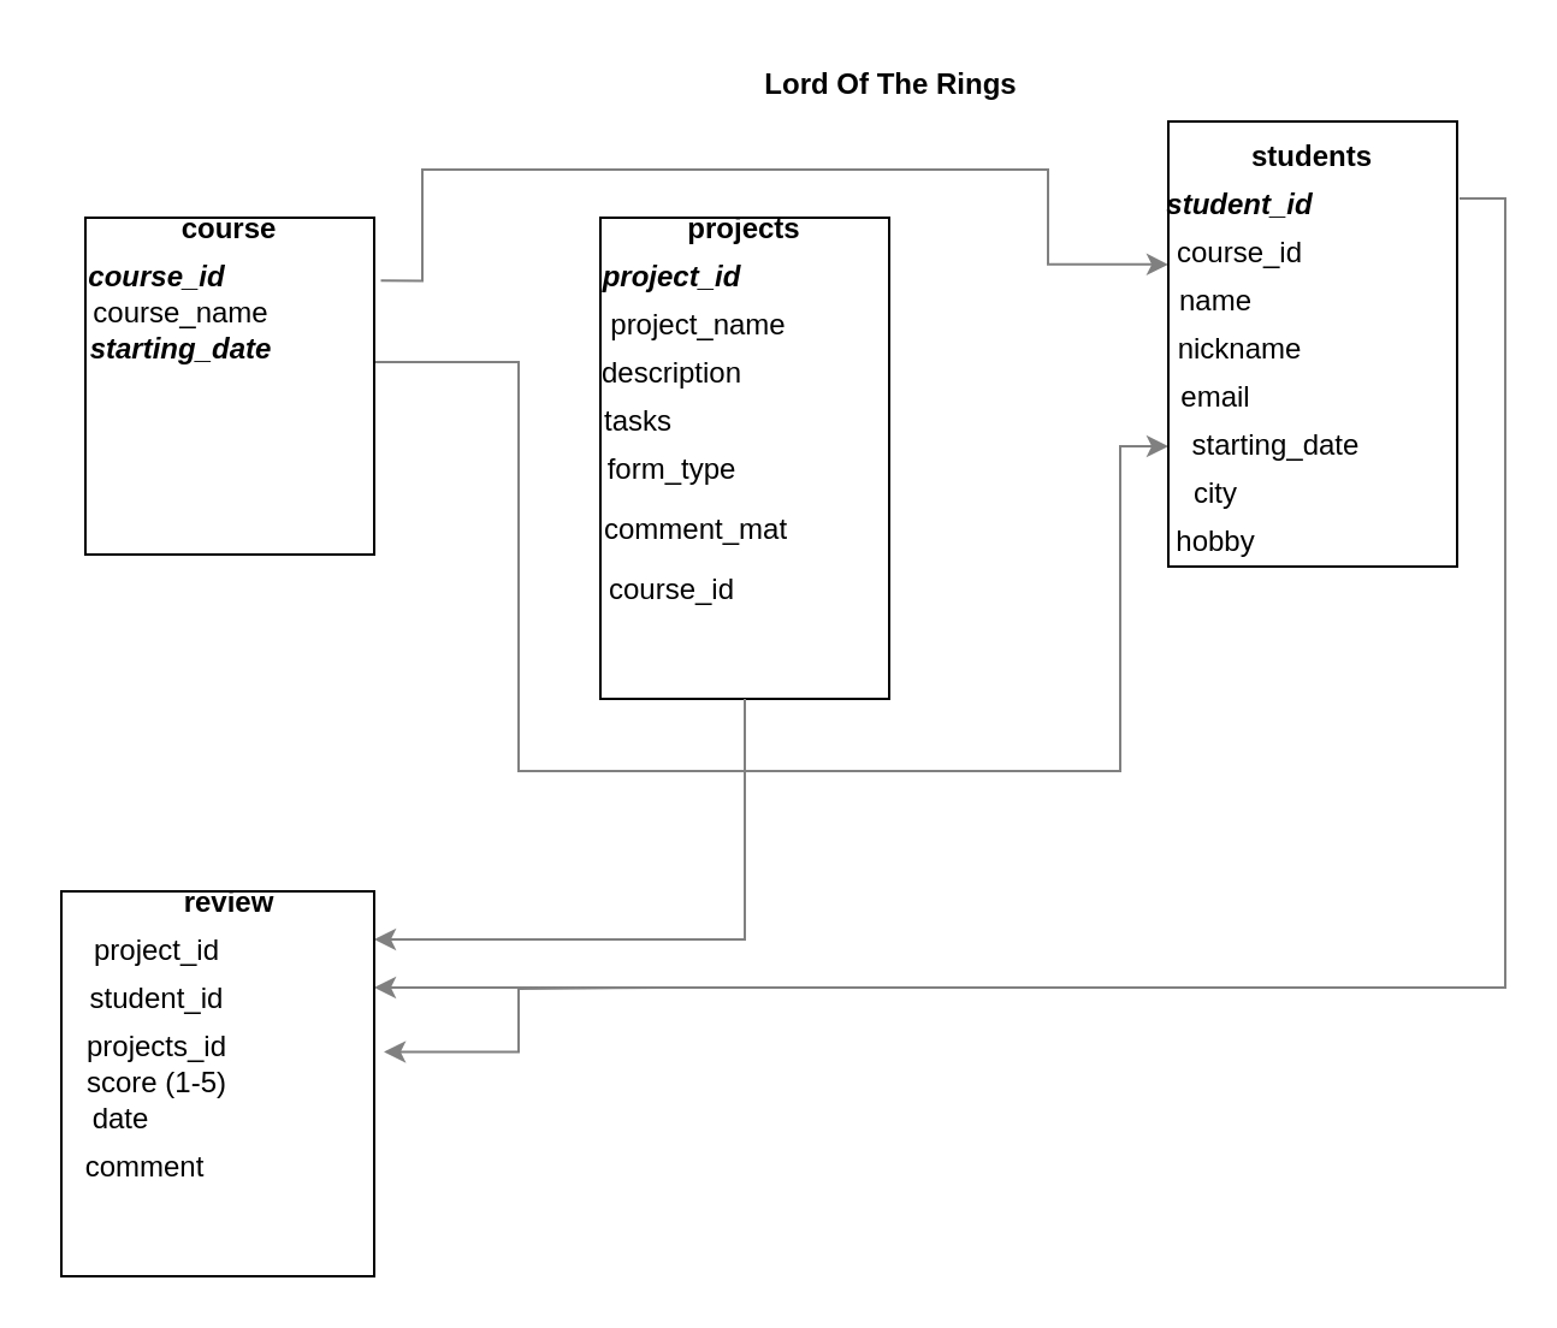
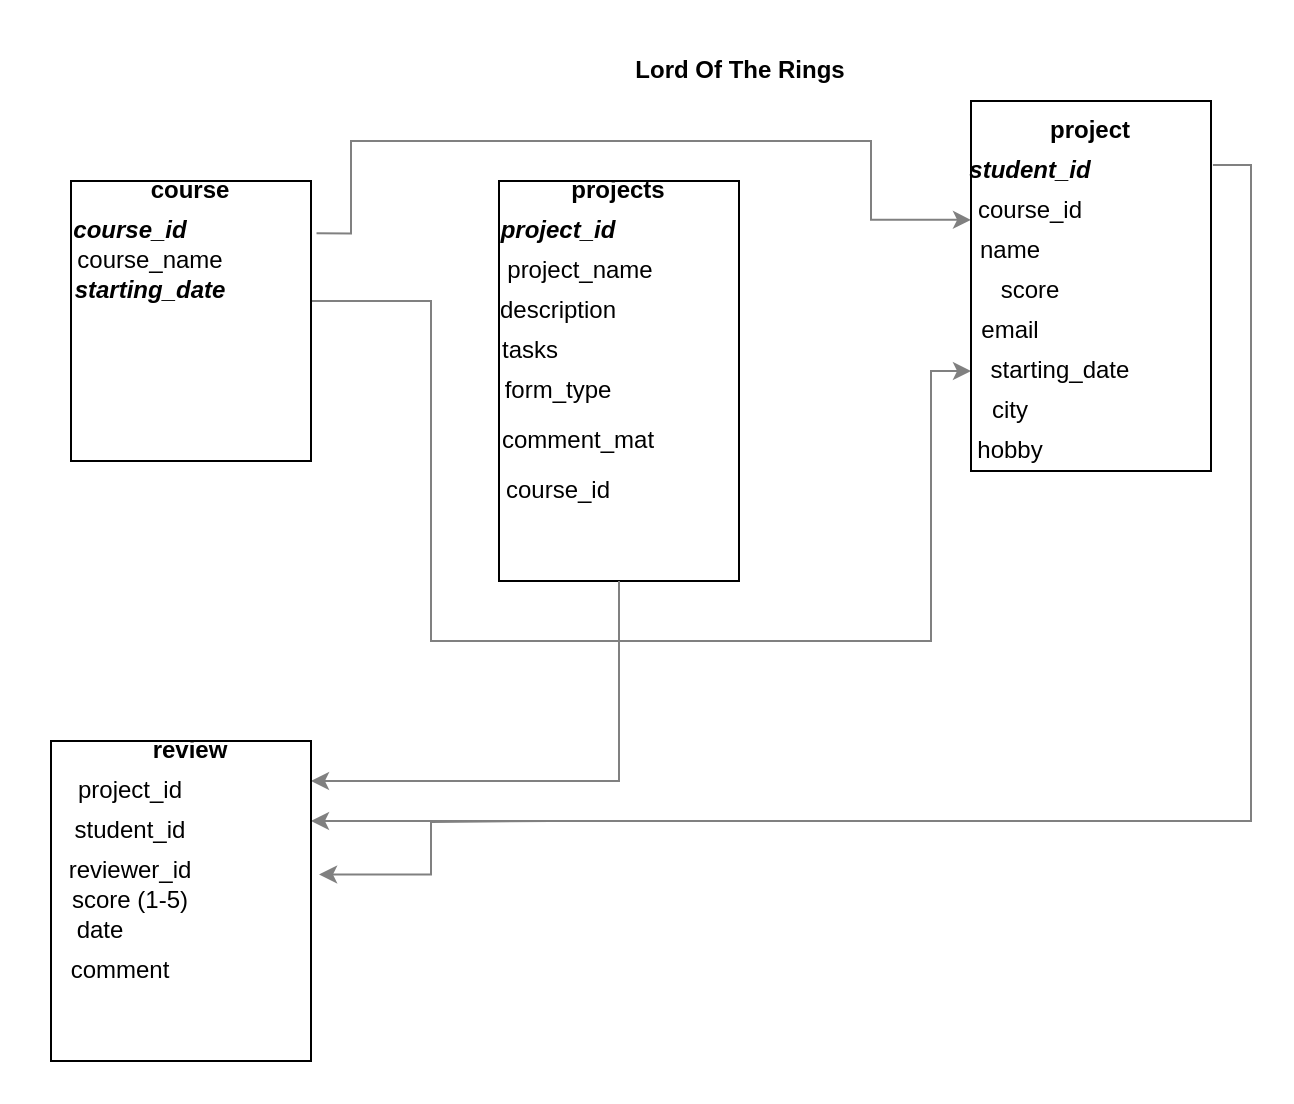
- <mxCell id="20" value="students" style="text;html=1;strokeColor=none;fillColor=none;align=center;verticalAlign=middle;whiteSpace=wrap;rounded=0;fontStyle=1" parent="1" vertex="1"><mxGeometry x="515" y="50" width="60" height="30" as="geometry" /></mxCell>
+ <mxCell id="20" value="project" style="text;html=1;strokeColor=none;fillColor=none;align=center;verticalAlign=middle;whiteSpace=wrap;rounded=0;fontStyle=1" parent="1" vertex="1"><mxGeometry x="515" y="50" width="60" height="30" as="geometry" /></mxCell>
- <mxCell id="22" value="nickname" style="text;html=1;strokeColor=none;fillColor=none;align=center;verticalAlign=middle;whiteSpace=wrap;rounded=0;" parent="1" vertex="1"><mxGeometry x="485" y="130" width="60" height="30" as="geometry" /></mxCell>
+ <mxCell id="22" value="score" style="text;html=1;strokeColor=none;fillColor=none;align=center;verticalAlign=middle;whiteSpace=wrap;rounded=0;" parent="1" vertex="1"><mxGeometry x="485" y="130" width="60" height="30" as="geometry" /></mxCell>
- <mxCell id="31" value="projects_id" style="text;html=1;strokeColor=none;fillColor=none;align=center;verticalAlign=middle;whiteSpace=wrap;rounded=0;fontStyle=0" parent="1" vertex="1"><mxGeometry x="35" y="420" width="60" height="30" as="geometry" /></mxCell>
+ <mxCell id="31" value="reviewer_id" style="text;html=1;strokeColor=none;fillColor=none;align=center;verticalAlign=middle;whiteSpace=wrap;rounded=0;fontStyle=0" parent="1" vertex="1"><mxGeometry x="35" y="420" width="60" height="30" as="geometry" /></mxCell>
